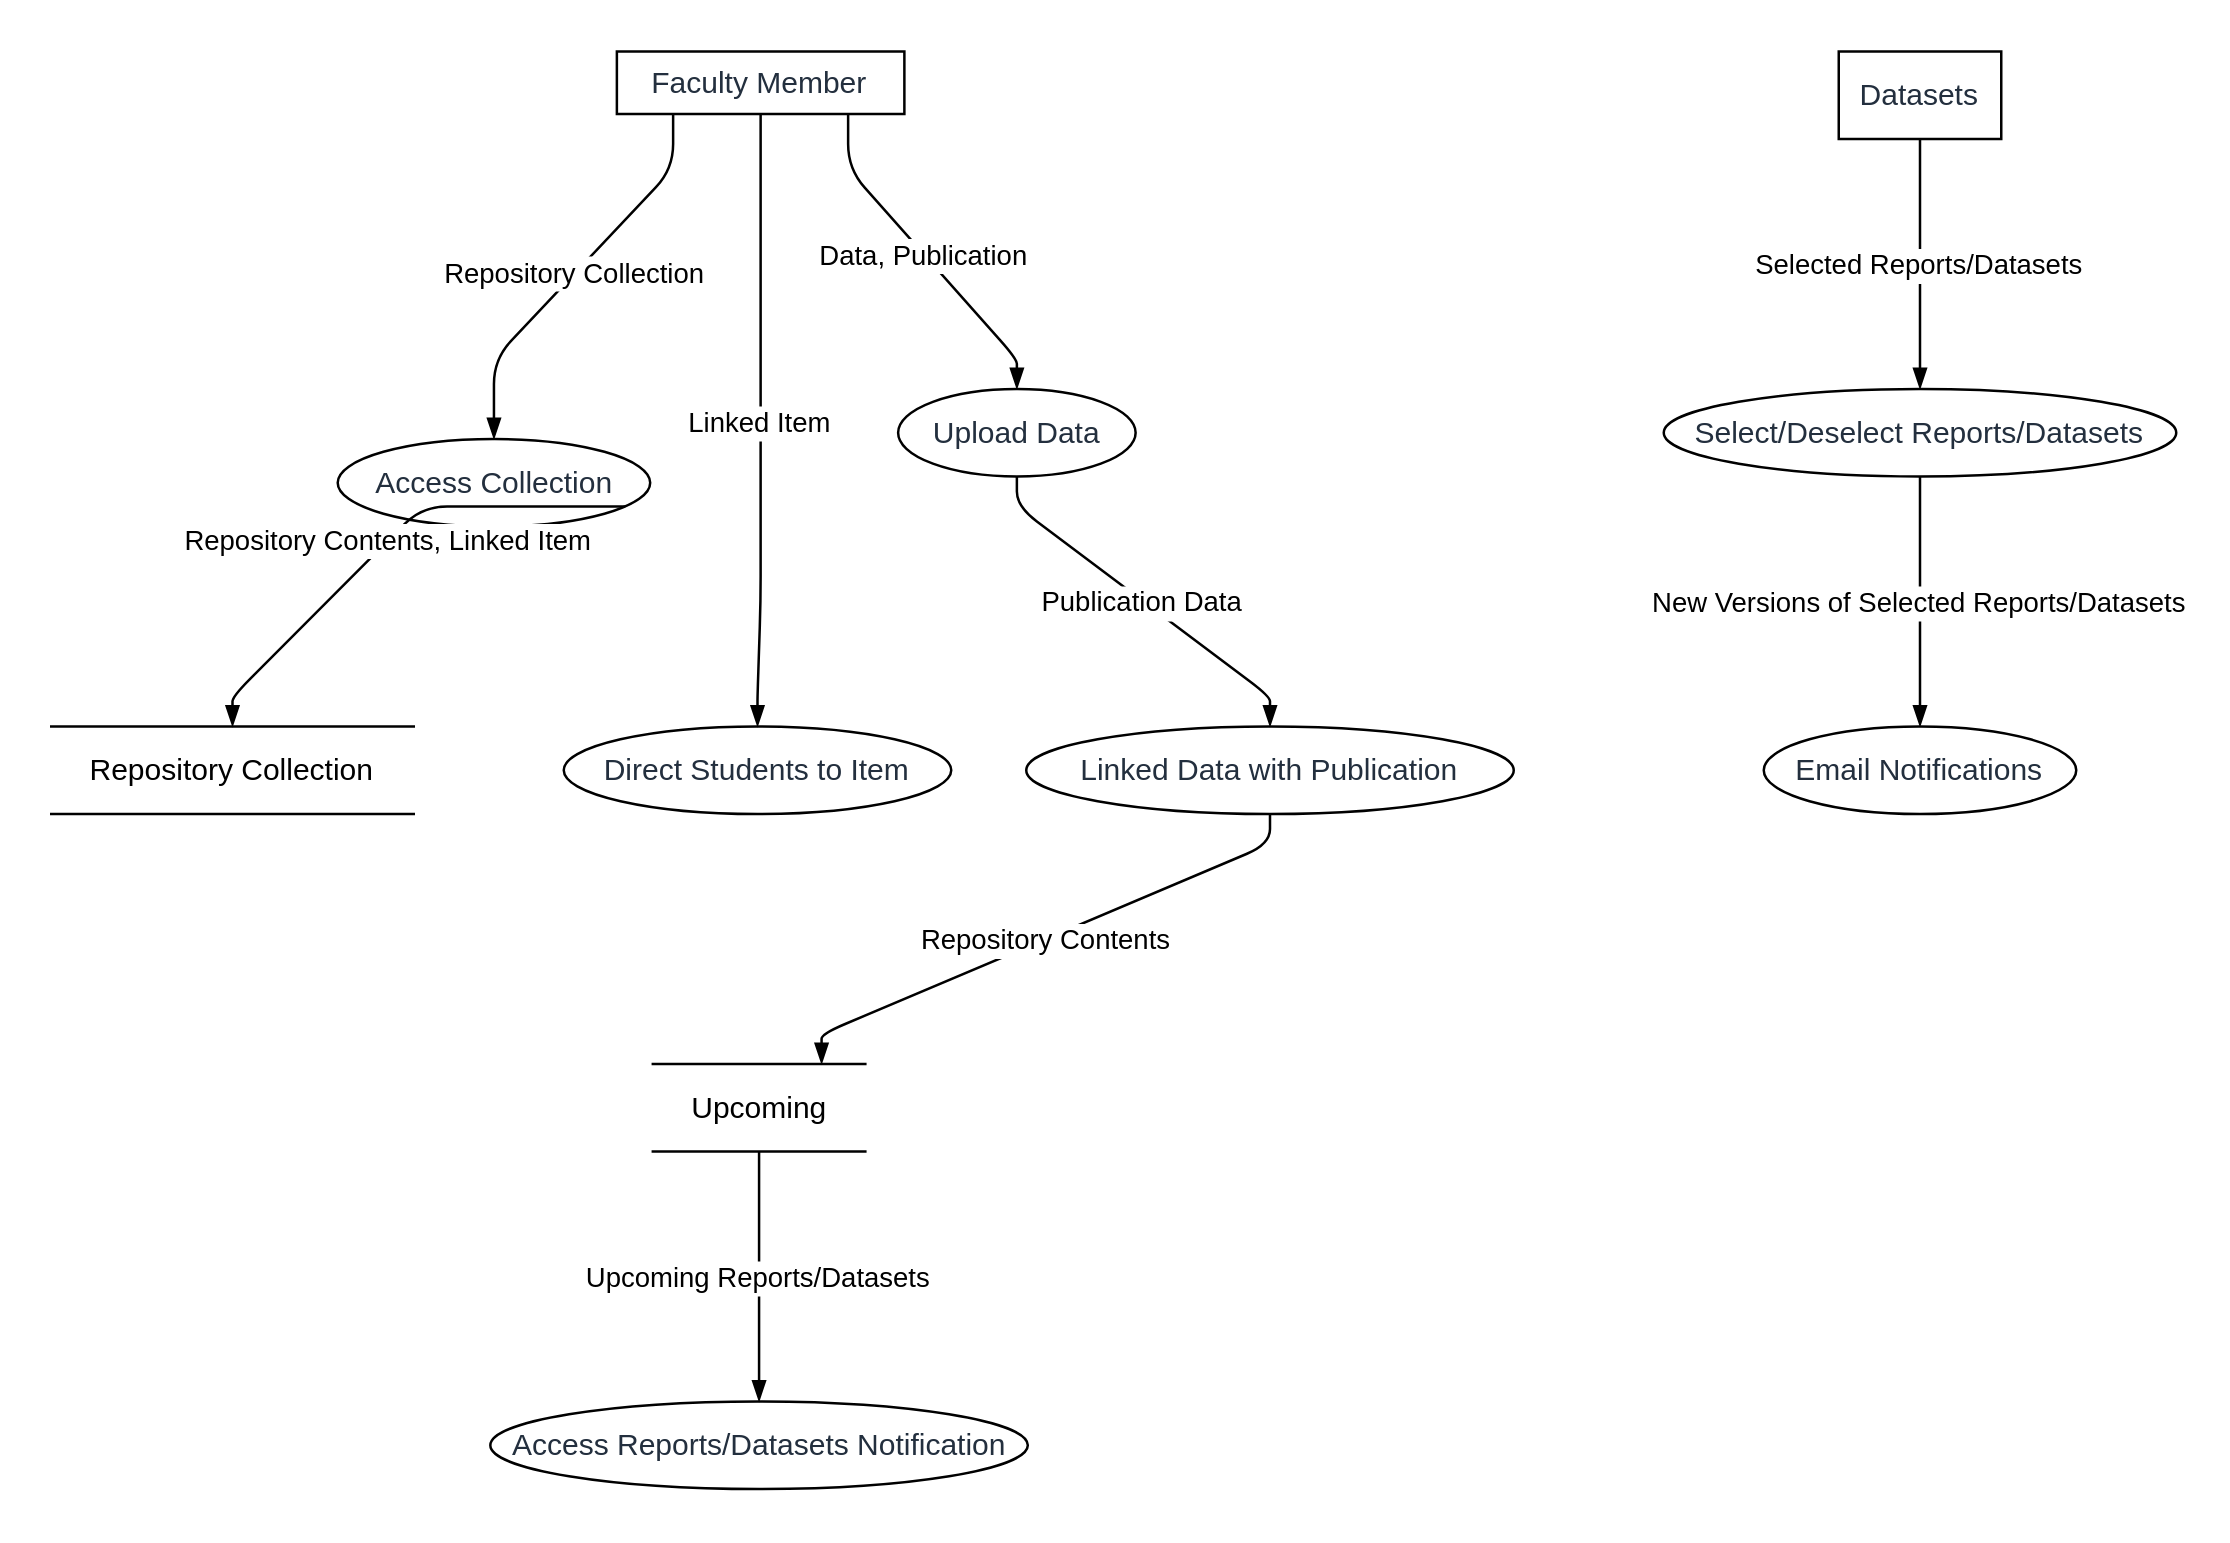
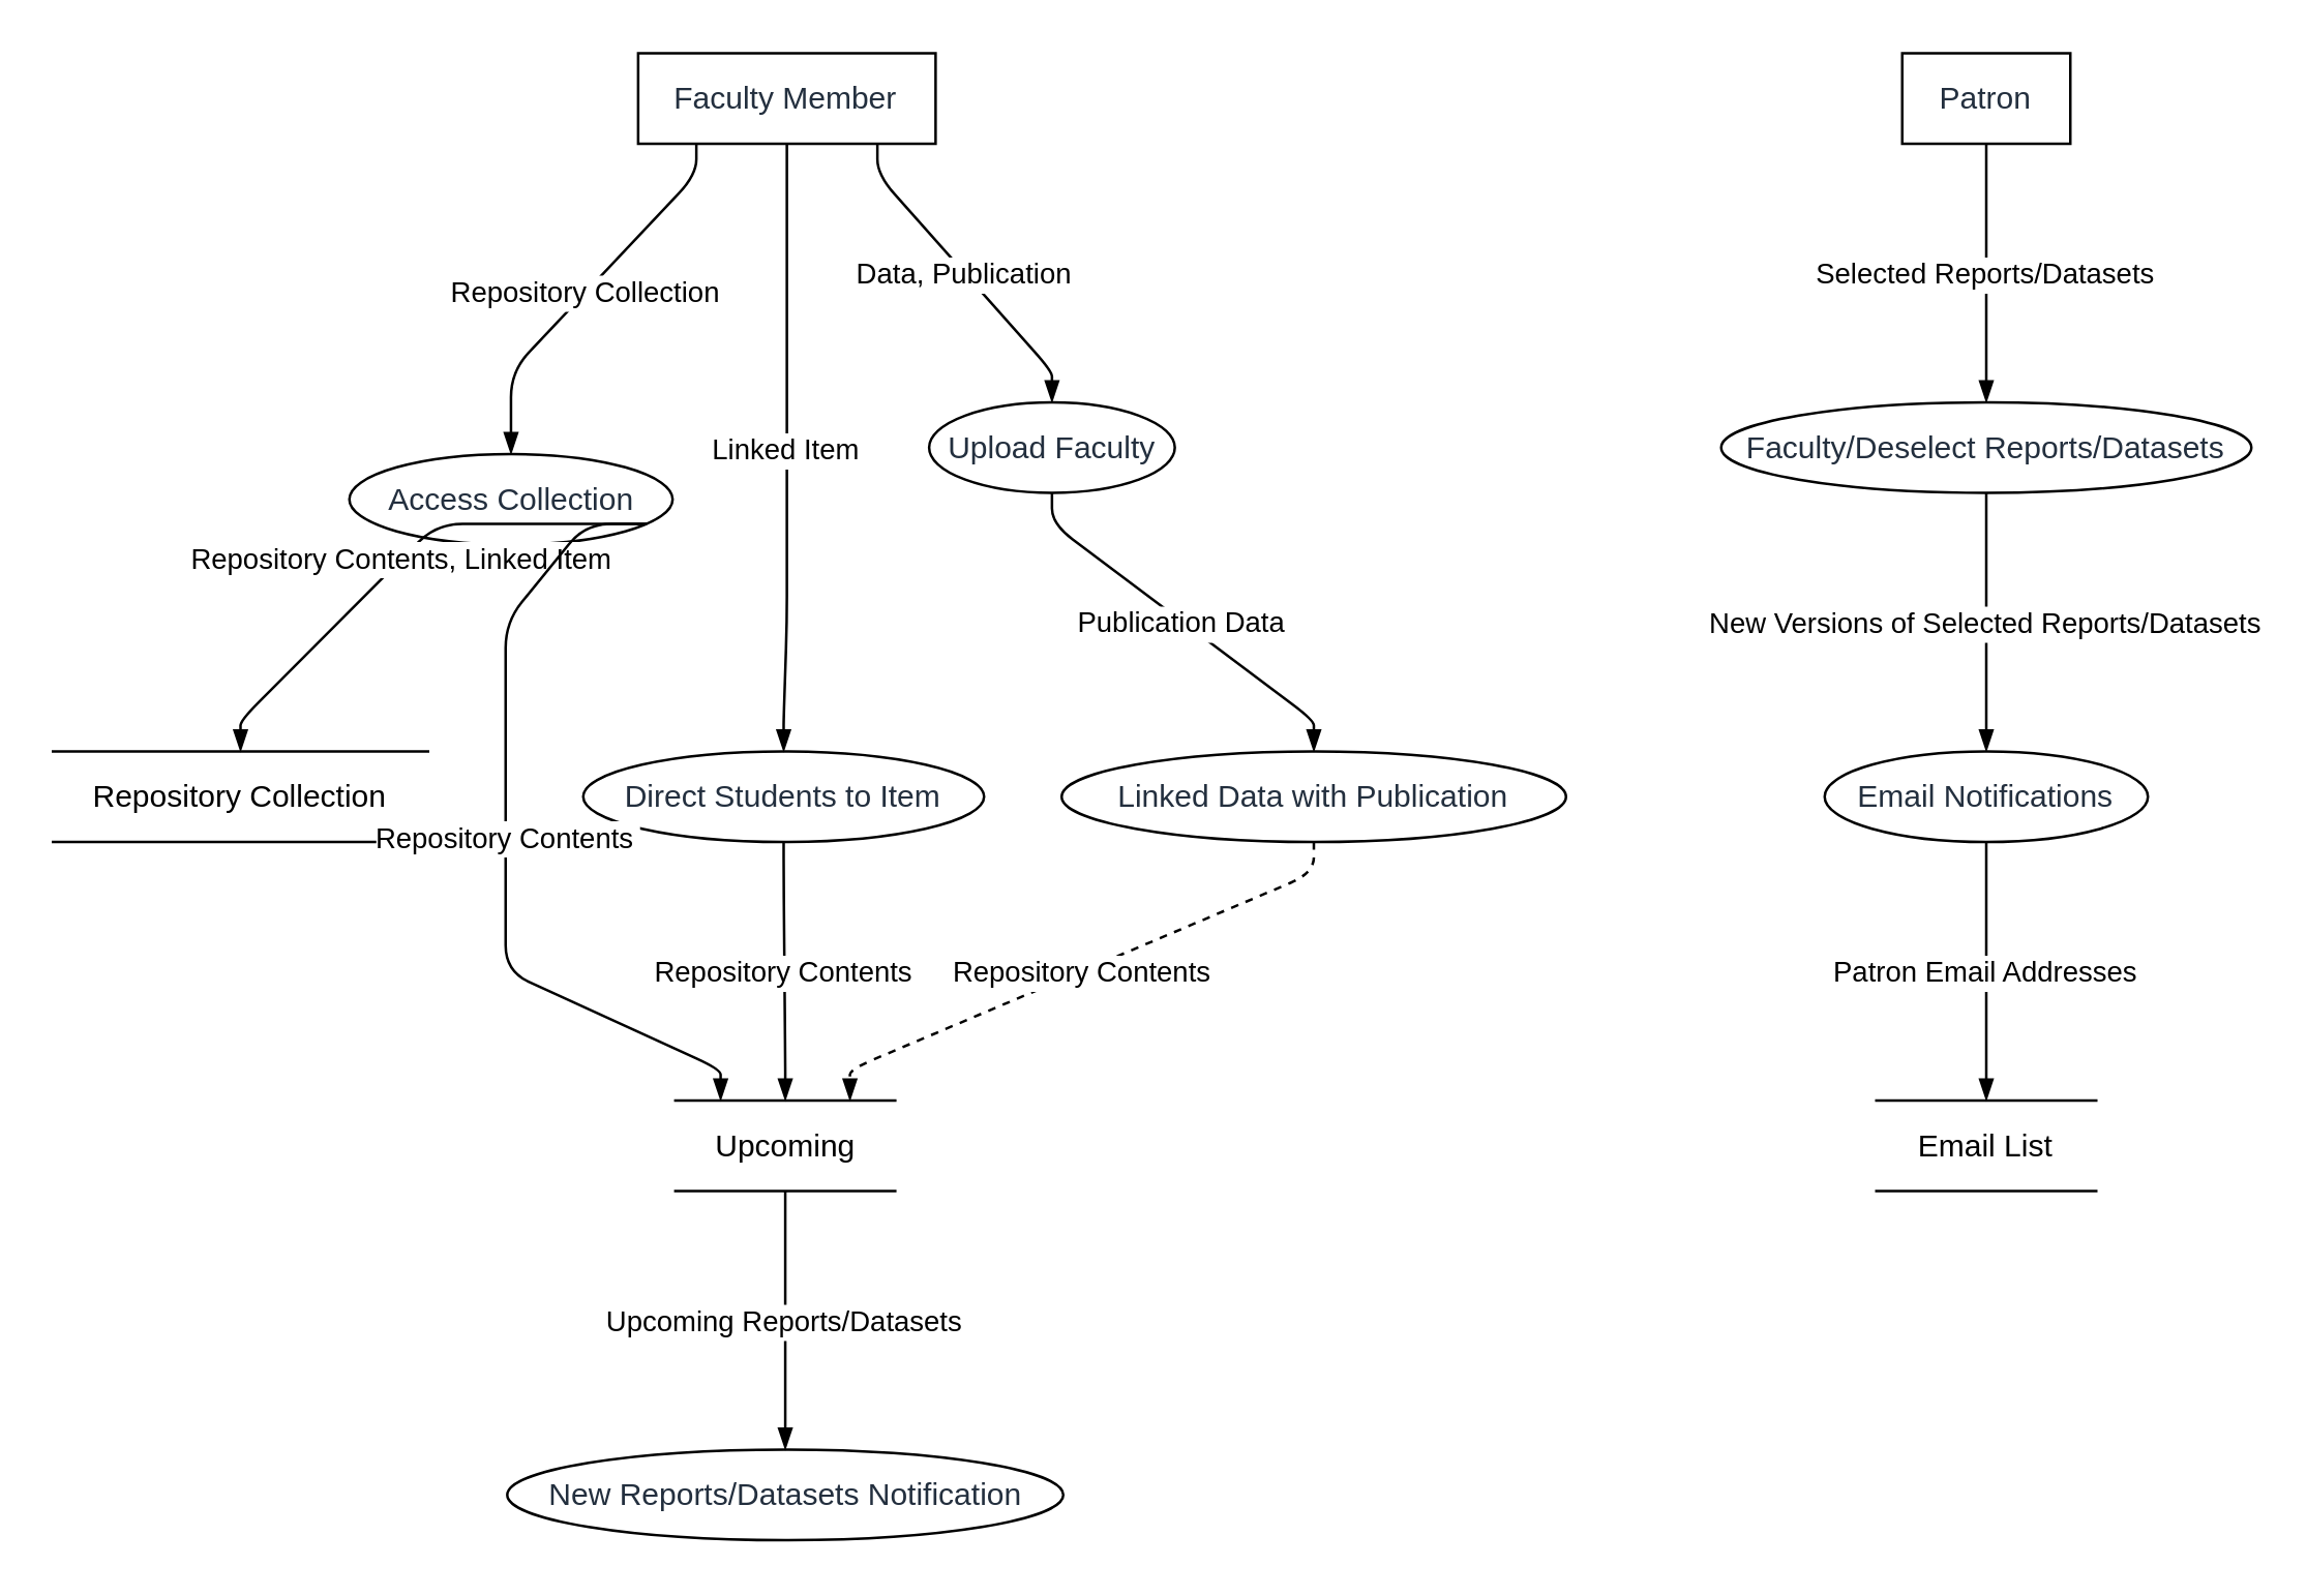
- <mxCell id="2" value="Faculty Member" style="shape=rectangle;whiteSpace=wrap;html=1;fillColor=#ffffff;strokeColor=#000000;align=center;verticalAlign=middle;fontColor=#232F3E;" vertex="1" parent="1"><mxGeometry x="246.25" y="20" width="115" height="25" as="geometry" /></mxCell>
+ <mxCell id="2" value="Faculty Member" style="shape=rectangle;whiteSpace=wrap;html=1;fillColor=#ffffff;strokeColor=#000000;align=center;verticalAlign=middle;fontColor=#232F3E;" vertex="1" parent="1"><mxGeometry x="246.25" width="115" height="35" as="geometry" y="20" /></mxCell>
- <mxCell id="10" value="Datasets" style="shape=rectangle;whiteSpace=wrap;html=1;fillColor=#ffffff;strokeColor=#000000;align=center;verticalAlign=middle;fontColor=#232F3E;" vertex="1" parent="1"><mxGeometry x="735" width="65" height="35" as="geometry" y="20" /></mxCell>
+ <mxCell id="10" value="Patron" style="shape=rectangle;whiteSpace=wrap;html=1;fillColor=#ffffff;strokeColor=#000000;align=center;verticalAlign=middle;fontColor=#232F3E;" vertex="1" parent="1"><mxGeometry x="735" width="65" height="35" as="geometry" y="20" /></mxCell>
- <mxCell id="6" value="Upload Data" style="shape=ellipse;perimeter=ellipsePerimeter;whiteSpace=wrap;html=1;fillColor=#ffffff;strokeColor=#000000;align=center;verticalAlign=middle;fontColor=#232F3E;" vertex="1" parent="1"><mxGeometry x="358.75" y="155" width="95" height="35" as="geometry" /></mxCell>
+ <mxCell id="6" value="Upload Faculty" style="shape=ellipse;perimeter=ellipsePerimeter;whiteSpace=wrap;html=1;fillColor=#ffffff;strokeColor=#000000;align=center;verticalAlign=middle;fontColor=#232F3E;" vertex="1" parent="1"><mxGeometry x="358.75" y="155" width="95" height="35" as="geometry" /></mxCell>
- <mxCell id="11" value="Select/Deselect Reports/Datasets" style="shape=ellipse;perimeter=ellipsePerimeter;whiteSpace=wrap;html=1;fillColor=#ffffff;strokeColor=#000000;align=center;verticalAlign=middle;fontColor=#232F3E;" vertex="1" parent="1"><mxGeometry x="665" y="155" width="205" height="35" as="geometry" /></mxCell>
+ <mxCell id="11" value="Faculty/Deselect Reports/Datasets" style="shape=ellipse;perimeter=ellipsePerimeter;whiteSpace=wrap;html=1;fillColor=#ffffff;strokeColor=#000000;align=center;verticalAlign=middle;fontColor=#232F3E;" vertex="1" parent="1"><mxGeometry x="665" y="155" width="205" height="35" as="geometry" /></mxCell>
+ <mxCell id="20" value="Repository Contents" style="endArrow=blockThin;endFill=1;fontSize=11;orthogonal=1;noEdgeStyle=1;" edge="1" parent="1" source="5" target="8"><mxGeometry relative="1" as="geometry"><Array as="points"><mxPoint x="302.5" y="337" /><mxPoint x="303.125" y="411" /></Array></mxGeometry></mxCell>
- <mxCell id="21" value="Repository Contents" style="endArrow=blockThin;endFill=1;fontSize=11;orthogonal=1;noEdgeStyle=1;" edge="1" parent="1" source="7" target="8"><mxGeometry relative="1" as="geometry"><Array as="points"><mxPoint x="507.5" y="337" /><mxPoint x="328.125" y="413" /></Array></mxGeometry></mxCell>
+ <mxCell id="21" value="Repository Contents" style="endArrow=blockThin;endFill=1;fontSize=11;orthogonal=1;noEdgeStyle=1;dashed=1;" edge="1" parent="1" source="7" target="8"><mxGeometry relative="1" as="geometry"><Array as="points"><mxPoint x="507.5" y="337" /><mxPoint x="328.125" y="413" /></Array></mxGeometry></mxCell>
+ <mxCell id="25" value="Patron Email Addresses" style="endArrow=blockThin;endFill=1;fontSize=11;orthogonal=1;noEdgeStyle=1;" edge="1" parent="1" source="12" target="13"><mxGeometry relative="1" as="geometry"><Array as="points"><mxPoint x="767.5" y="337" /><mxPoint x="767.5" y="413" /></Array></mxGeometry></mxCell>
+ <mxCell id="19" value="Repository Contents" style="endArrow=blockThin;endFill=1;fontSize=11;orthogonal=1;noEdgeStyle=1;" edge="1" parent="1" source="3" target="8"><mxGeometry relative="1" as="geometry"><Array as="points"><mxPoint x="225.833" y="202" /><mxPoint x="195" y="240" /><mxPoint x="195" y="375" /><mxPoint x="278.125" y="413" /></Array></mxGeometry></mxCell>
+ <mxCell id="13" value="Email List" style="html=1;dashed=0;whiteSpace=wrap;shape=partialRectangle;right=0;left=0;" vertex="1" parent="1"><mxGeometry x="725" y="425" width="85" height="35" as="geometry" /></mxCell>
- <mxCell id="9" value="Access Reports/Datasets Notification" style="shape=ellipse;perimeter=ellipsePerimeter;whiteSpace=wrap;html=1;fillColor=#ffffff;strokeColor=#000000;align=center;verticalAlign=middle;fontColor=#232F3E;" vertex="1" parent="1"><mxGeometry x="195.625" y="560" width="215" height="35" as="geometry" /></mxCell>
+ <mxCell id="9" value="New Reports/Datasets Notification" style="shape=ellipse;perimeter=ellipsePerimeter;whiteSpace=wrap;html=1;fillColor=#ffffff;strokeColor=#000000;align=center;verticalAlign=middle;fontColor=#232F3E;" vertex="1" parent="1"><mxGeometry x="195.625" y="560" width="215" height="35" as="geometry" /></mxCell>
